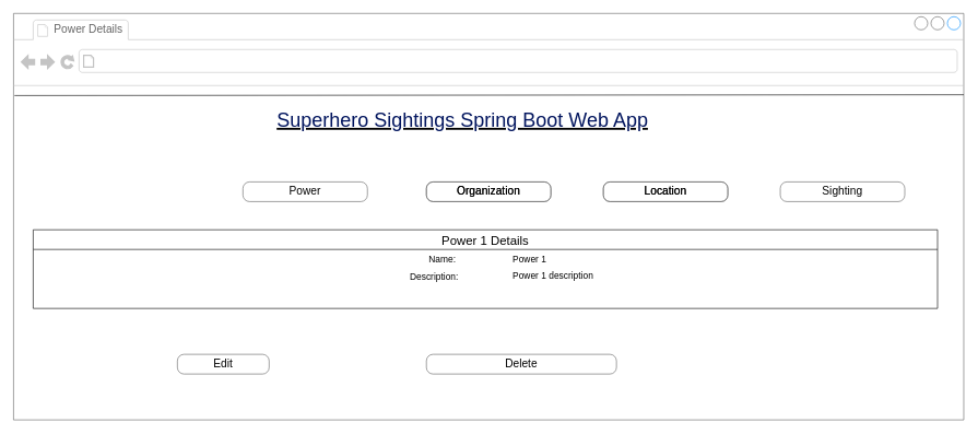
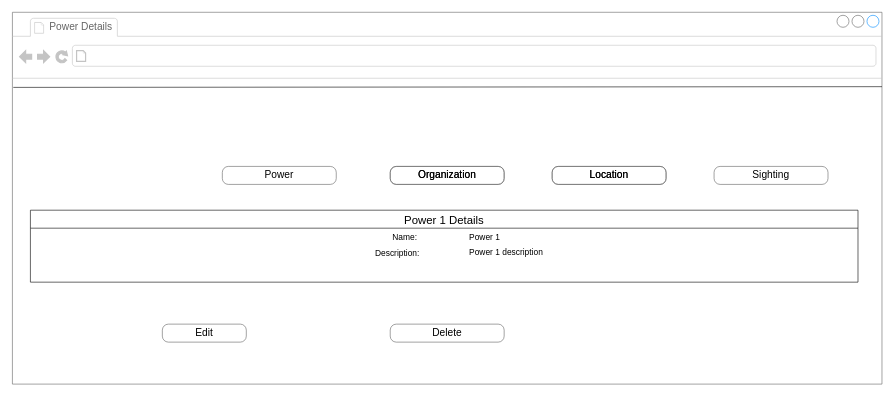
- <mxCell id="4" value="&lt;h2 style=&quot;box-sizing: border-box; margin-top: 0px; margin-bottom: 0.5rem; font-weight: 300; line-height: 1.2; font-size: 1.875rem; font-family: Arial, Helvetica, sans-serif; color: rgb(2, 21, 94); padding-top: 12px; padding-bottom: 0px; background-color: rgb(255, 255, 255);&quot; id=&quot;yui_3_17_2_1_1667340755161_39&quot;&gt;Superhero Sightings Spring Boot Web App&lt;/h2&gt;" style="text;html=1;points=[];align=left;verticalAlign=top;spacingTop=-4;fontSize=30;fontFamily=Verdana;fontStyle=4" parent="2" vertex="1"><mxGeometry x="400" y="130" width="590" height="50" as="geometry" /></mxCell>
- <mxCell id="12" value="Delete" style="strokeWidth=1;shadow=0;dashed=0;align=center;html=1;shape=mxgraph.mockup.buttons.button;strokeColor=#666666;mainText=;buttonStyle=round;fontSize=17;fontStyle=0;fillColor=none;whiteSpace=wrap;rounded=0;labelBackgroundColor=none;" parent="2" vertex="1"><mxGeometry x="630" y="520" width="290" height="30" as="geometry" /></mxCell>
+ <mxCell id="12" value="Delete" style="strokeWidth=1;shadow=0;dashed=0;align=center;html=1;shape=mxgraph.mockup.buttons.button;strokeColor=#666666;mainText=;buttonStyle=round;fontSize=17;fontStyle=0;fillColor=none;whiteSpace=wrap;rounded=0;labelBackgroundColor=none;" parent="2" vertex="1"><mxGeometry x="630" y="520" width="190" height="30" as="geometry" /></mxCell>
